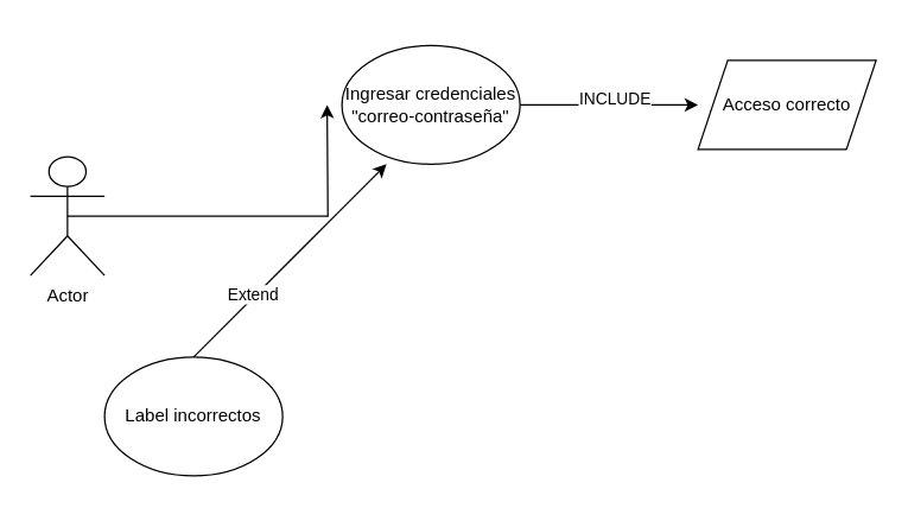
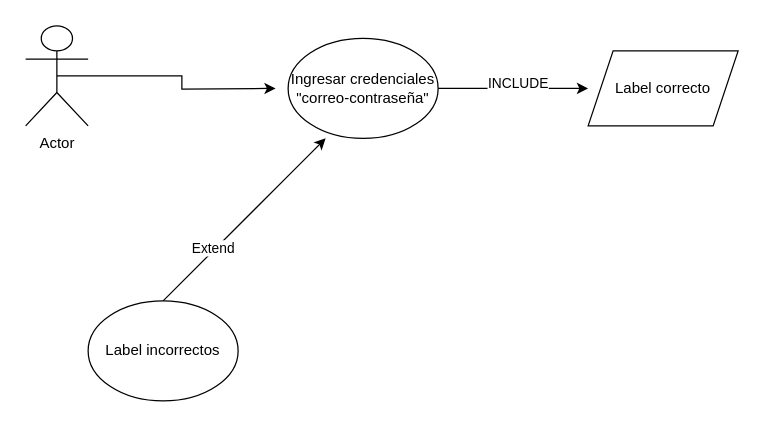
- <mxCell id="8" value="Acceso correcto" style="shape=parallelogram;perimeter=parallelogramPerimeter;whiteSpace=wrap;html=1;fixedSize=1;" vertex="1" parent="1"><mxGeometry x="470" y="40" width="120" height="60" as="geometry" /></mxCell>
+ <mxCell id="8" value="Label correcto" style="shape=parallelogram;perimeter=parallelogramPerimeter;whiteSpace=wrap;html=1;fixedSize=1;" vertex="1" parent="1"><mxGeometry x="470" y="40" width="120" height="60" as="geometry" /></mxCell>
- <mxCell id="3" value="Actor" style="shape=umlActor;verticalLabelPosition=bottom;verticalAlign=top;html=1;outlineConnect=0;" vertex="1" parent="1"><mxGeometry x="20" y="105" width="50" height="80" as="geometry" /></mxCell>
+ <mxCell id="3" value="Actor" style="shape=umlActor;verticalLabelPosition=bottom;verticalAlign=top;html=1;outlineConnect=0;" vertex="1" parent="1"><mxGeometry x="20" y="20" width="50" height="80" as="geometry" /></mxCell>
